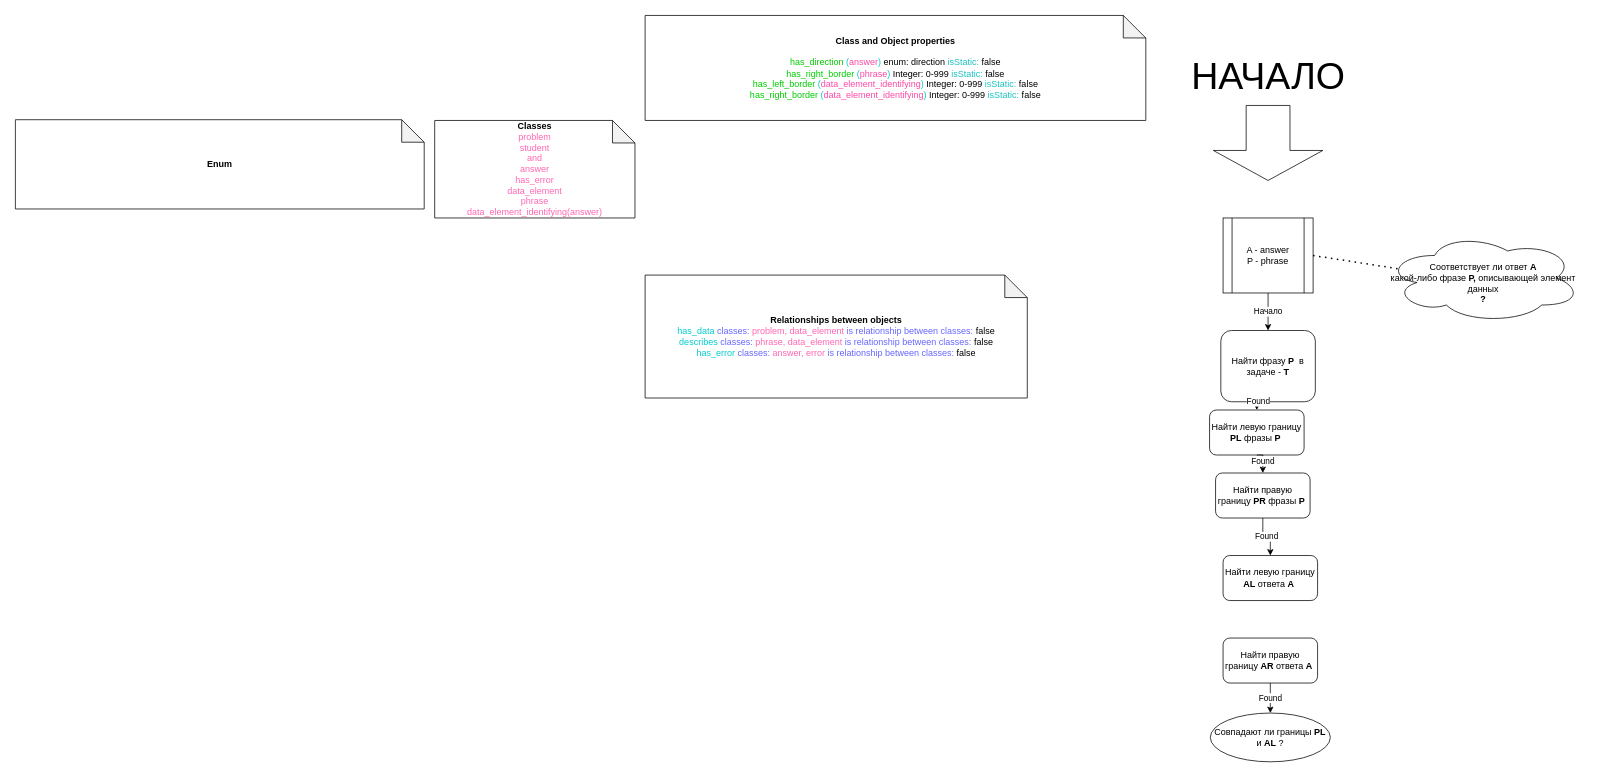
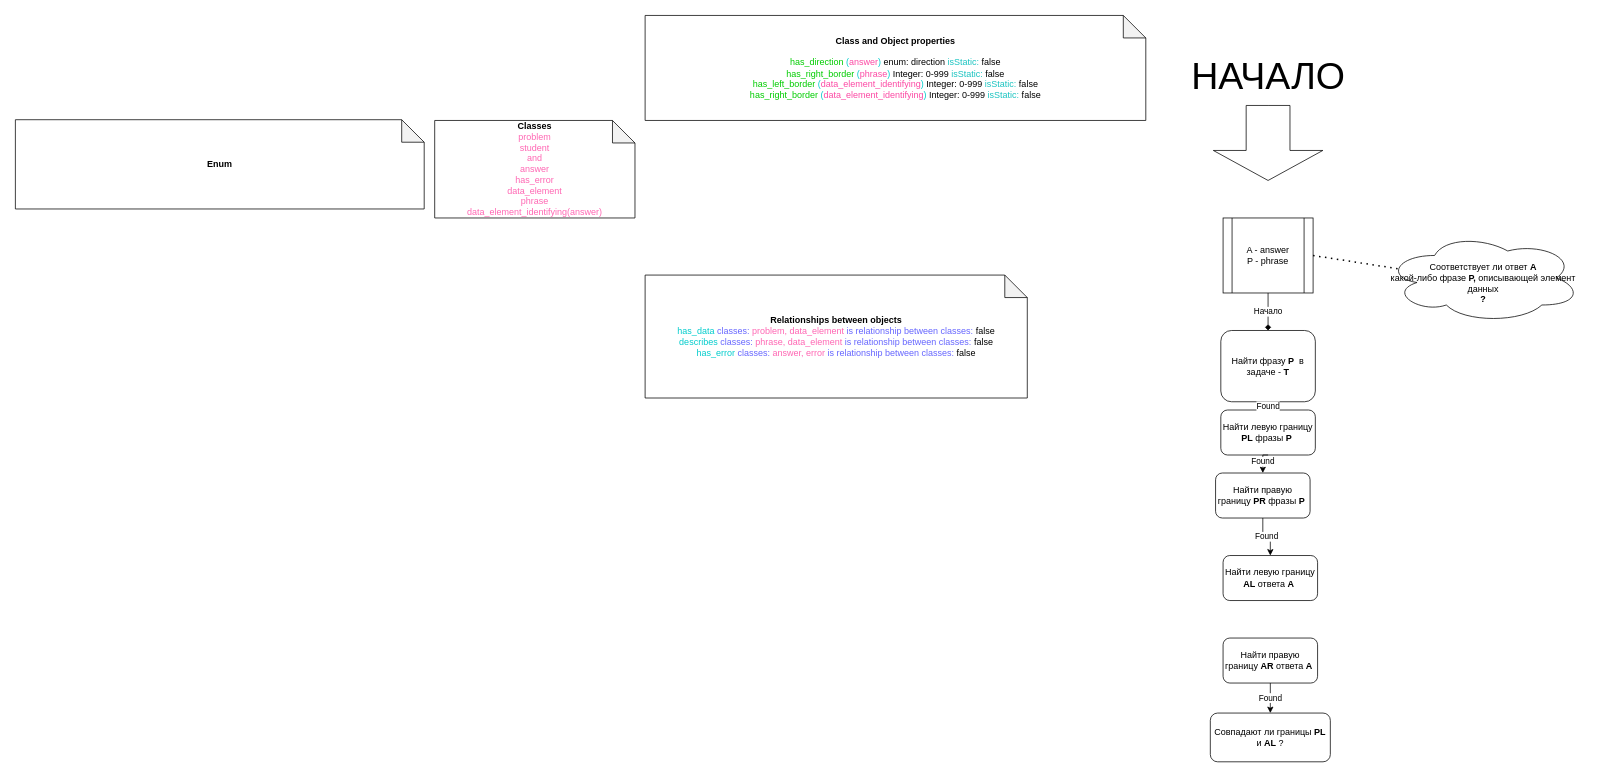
- <mxCell id="11" value="Начало" style="edgeStyle=orthogonalEdgeStyle;rounded=0;orthogonalLoop=1;jettySize=auto;html=1;editable=1;movable=1;resizable=1;rotatable=1;deletable=1;locked=0;connectable=1;exitX=0.5;exitY=1;exitDx=0;exitDy=0;entryX=0.5;entryY=0;entryDx=0;entryDy=0;" parent="1" source="7" target="10" edge="1"><mxGeometry relative="1" as="geometry"><mxPoint x="1537" y="440" as="sourcePoint" /><mxPoint x="1537" y="481" as="targetPoint" /></mxGeometry></mxCell>
+ <mxCell id="11" value="Начало" style="edgeStyle=orthogonalEdgeStyle;rounded=0;orthogonalLoop=1;jettySize=auto;html=1;editable=1;movable=1;resizable=1;rotatable=1;deletable=1;locked=0;connectable=1;exitX=0.5;exitY=1;exitDx=0;exitDy=0;entryX=0.5;entryY=0;entryDx=0;entryDy=0;endArrow=diamond;" parent="1" source="7" target="10" edge="1"><mxGeometry relative="1" as="geometry"><mxPoint x="1537" y="440" as="sourcePoint" /><mxPoint x="1537" y="481" as="targetPoint" /></mxGeometry></mxCell>
- <mxCell id="12" value="Найти левую границу &lt;b&gt;PL&lt;/b&gt; фразы&amp;nbsp;&lt;b&gt;P&lt;/b&gt;&amp;nbsp;" style="rounded=1;whiteSpace=wrap;html=1;fontFamily=Helvetica;fontSize=12;editable=1;movable=1;resizable=1;rotatable=1;deletable=1;locked=0;connectable=1;" parent="1" vertex="1"><mxGeometry x="1612" y="546" width="126" height="60" as="geometry" /></mxCell>
+ <mxCell id="12" value="Найти левую границу &lt;b&gt;PL&lt;/b&gt; фразы&amp;nbsp;&lt;b&gt;P&lt;/b&gt;&amp;nbsp;" style="rounded=1;whiteSpace=wrap;html=1;fontFamily=Helvetica;fontSize=12;editable=1;movable=1;resizable=1;rotatable=1;deletable=1;locked=0;connectable=1;" parent="1" vertex="1"><mxGeometry x="1627" y="546" width="126" height="60" as="geometry" /></mxCell>
- <mxCell id="19" value="Совпадают ли границы&amp;nbsp;&lt;b&gt;PL&lt;/b&gt; и&amp;nbsp;&lt;b&gt;AL&lt;/b&gt; ?" style="ellipse;whiteSpace=wrap;html=1;rounded=0;editable=1;movable=1;resizable=1;rotatable=1;deletable=1;locked=0;connectable=1;" parent="1" vertex="1"><mxGeometry x="1613" y="950" width="160" height="65" as="geometry" /></mxCell>
+ <mxCell id="19" value="Совпадают ли границы&amp;nbsp;&lt;b&gt;PL&lt;/b&gt; и&amp;nbsp;&lt;b&gt;AL&lt;/b&gt; ?" style="whiteSpace=wrap;html=1;editable=1;movable=1;resizable=1;rotatable=1;deletable=1;locked=0;connectable=1;rounded=1;" parent="1" vertex="1"><mxGeometry x="1613" y="950" width="160" height="65" as="geometry" /></mxCell>
